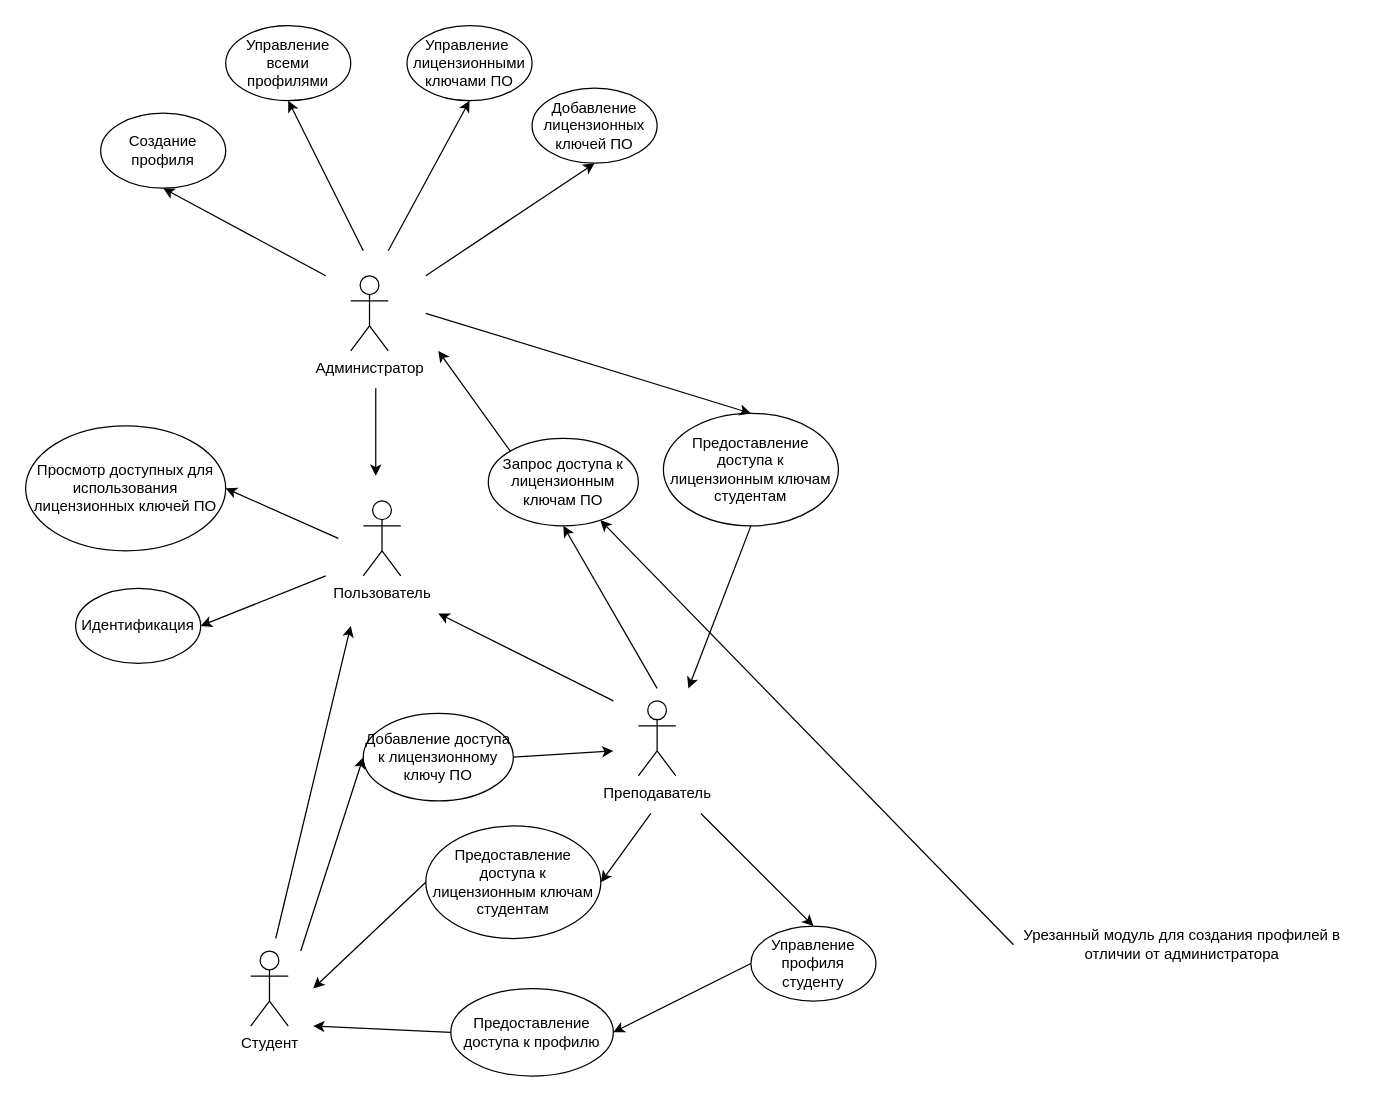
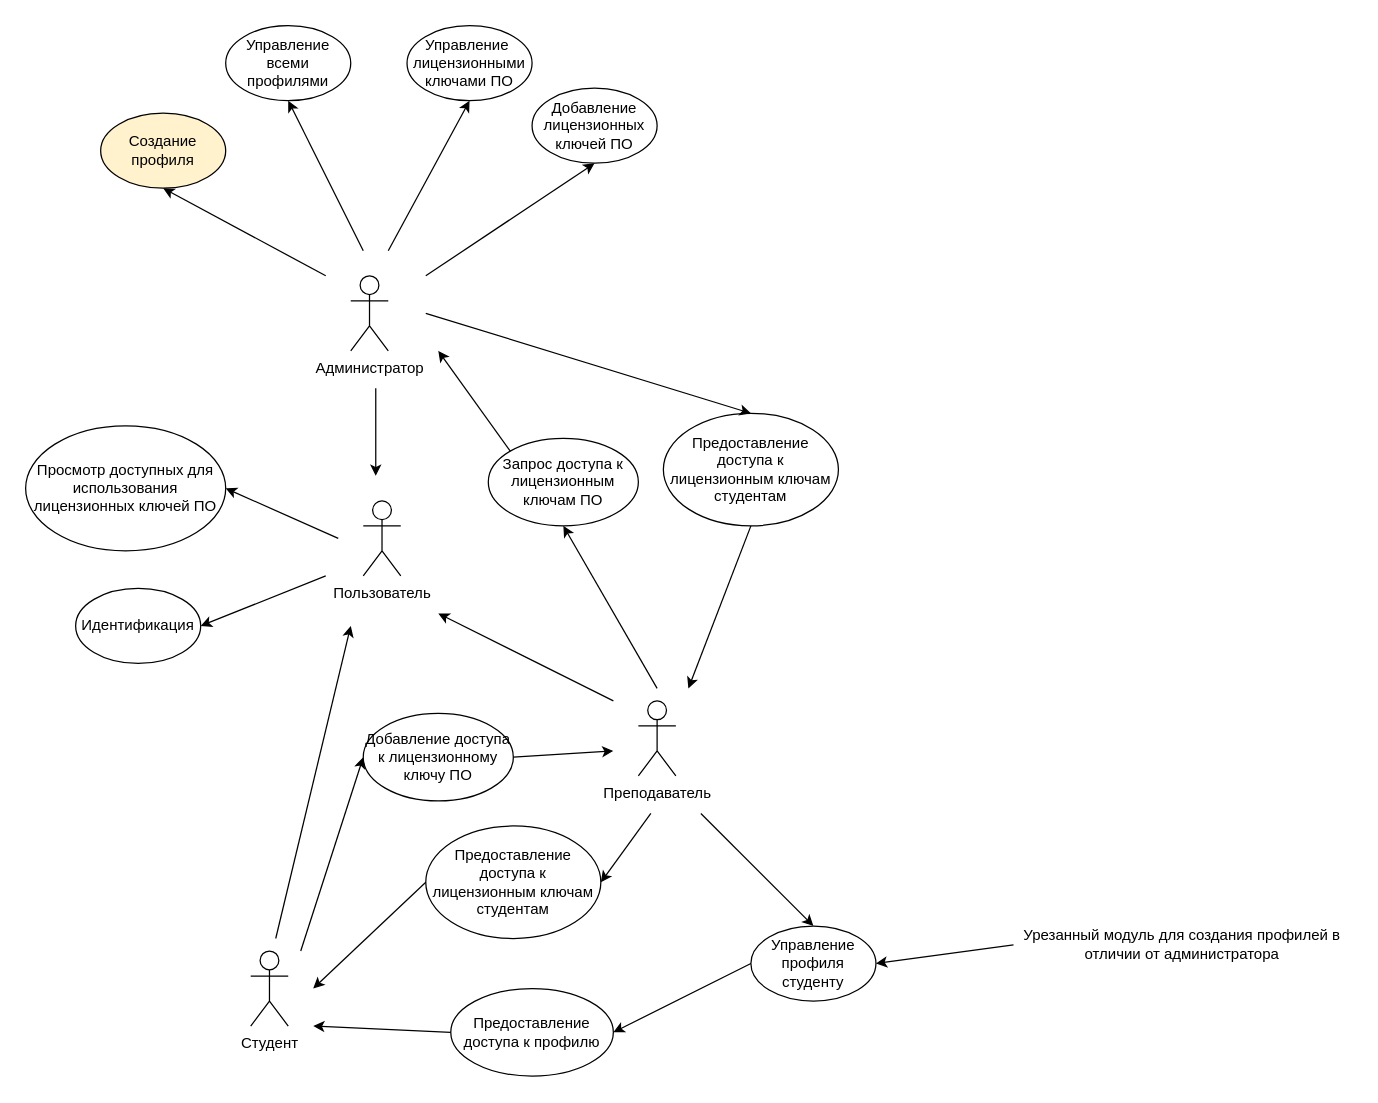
- <mxCell id="6" value="Создание профиля" style="ellipse;whiteSpace=wrap;html=1;" parent="1" vertex="1"><mxGeometry x="80" y="90" width="100" height="60" as="geometry" /></mxCell>
+ <mxCell id="6" value="Создание профиля" style="ellipse;whiteSpace=wrap;html=1;fillColor=#fff2cc;" parent="1" vertex="1"><mxGeometry x="80" y="90" width="100" height="60" as="geometry" /></mxCell>
- <mxCell id="29" value="" style="endArrow=classic;html=1;rounded=0;exitX=0;exitY=0.5;exitDx=0;exitDy=0;" parent="1" source="28" target="16" edge="1"><mxGeometry width="50" height="50" relative="1" as="geometry"><mxPoint x="810" y="380" as="sourcePoint" /><mxPoint x="860" y="330" as="targetPoint" /></mxGeometry></mxCell>
+ <mxCell id="29" value="" style="endArrow=classic;html=1;rounded=0;exitX=0;exitY=0.5;exitDx=0;exitDy=0;entryX=1;entryY=0.5;entryDx=0;entryDy=0;" parent="1" source="28" target="21" edge="1"><mxGeometry width="50" height="50" relative="1" as="geometry"><mxPoint x="810" y="380" as="sourcePoint" /><mxPoint x="860" y="330" as="targetPoint" /></mxGeometry></mxCell>
